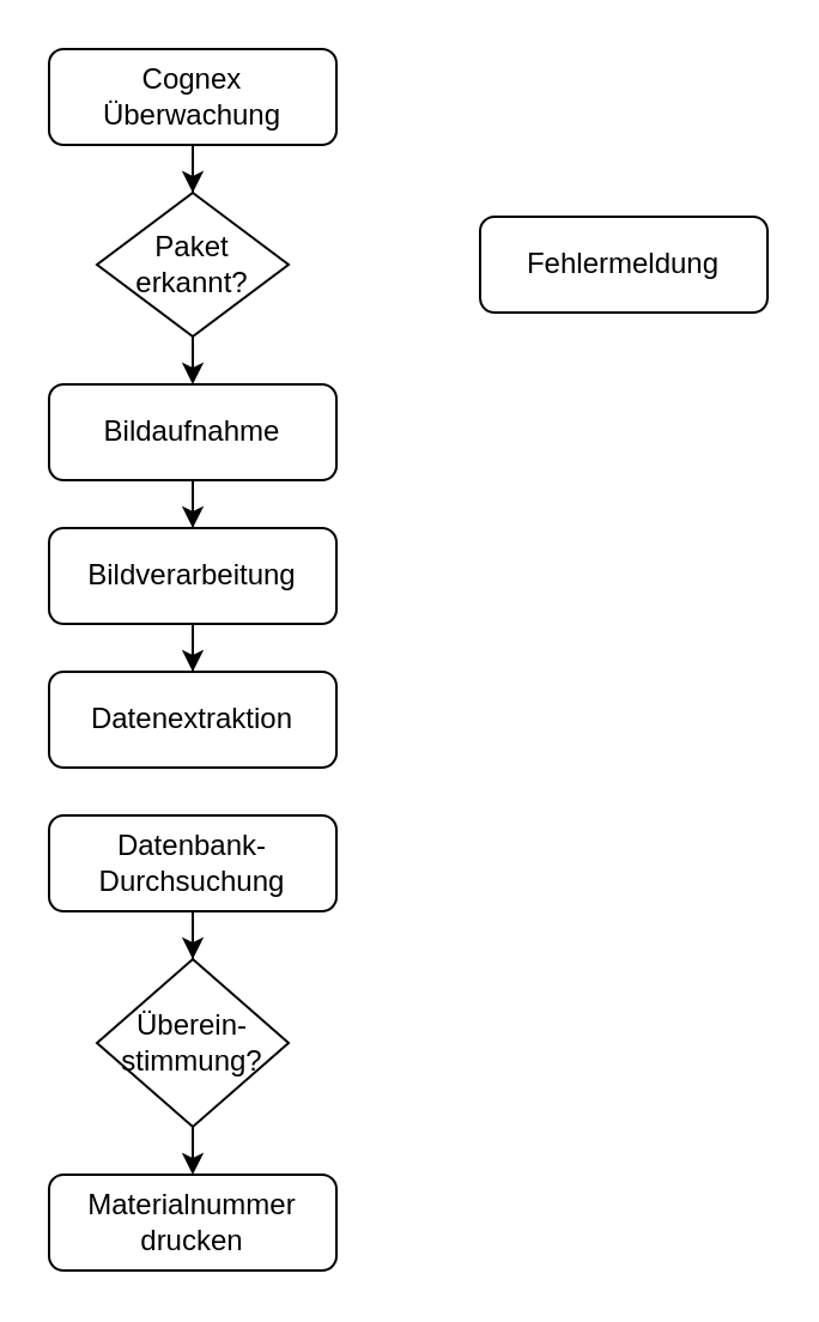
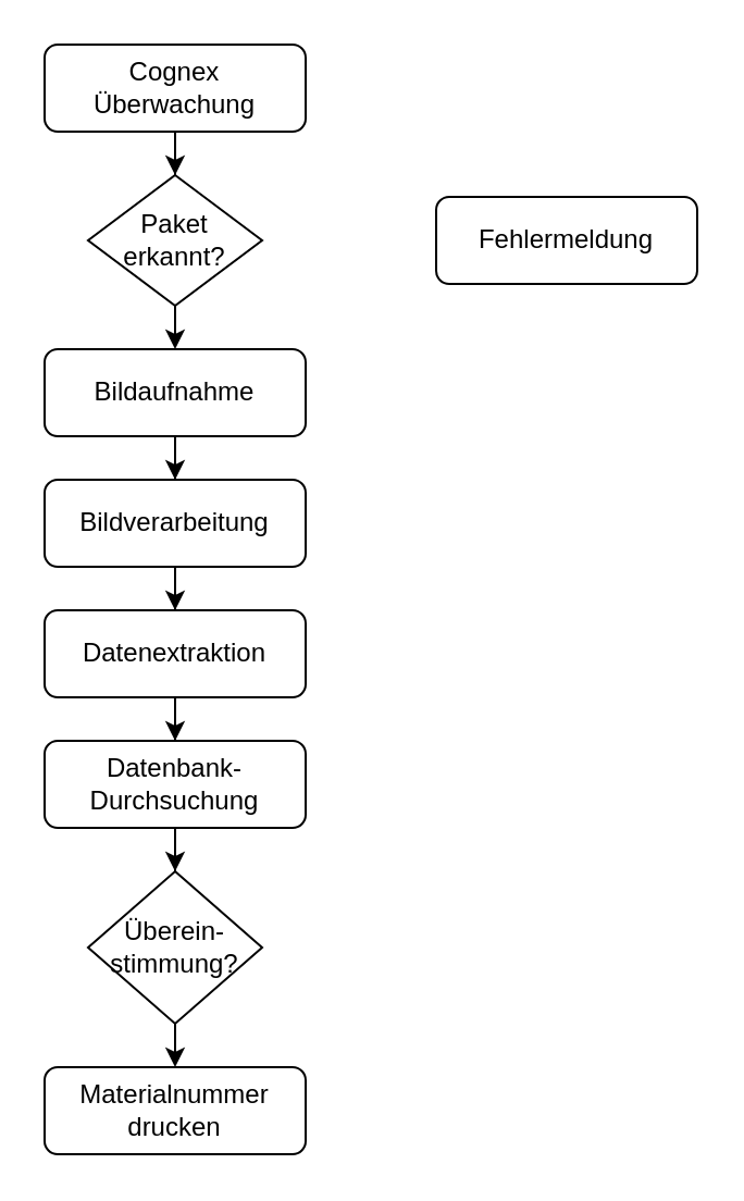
+ <mxCell id="8" style="edgeStyle=orthogonalEdgeStyle;rounded=0;orthogonalLoop=1;jettySize=auto;html=1;entryX=0.5;entryY=0;entryDx=0;entryDy=0;" edge="1" parent="1" source="9" target="11"><mxGeometry relative="1" as="geometry" /></mxCell>
